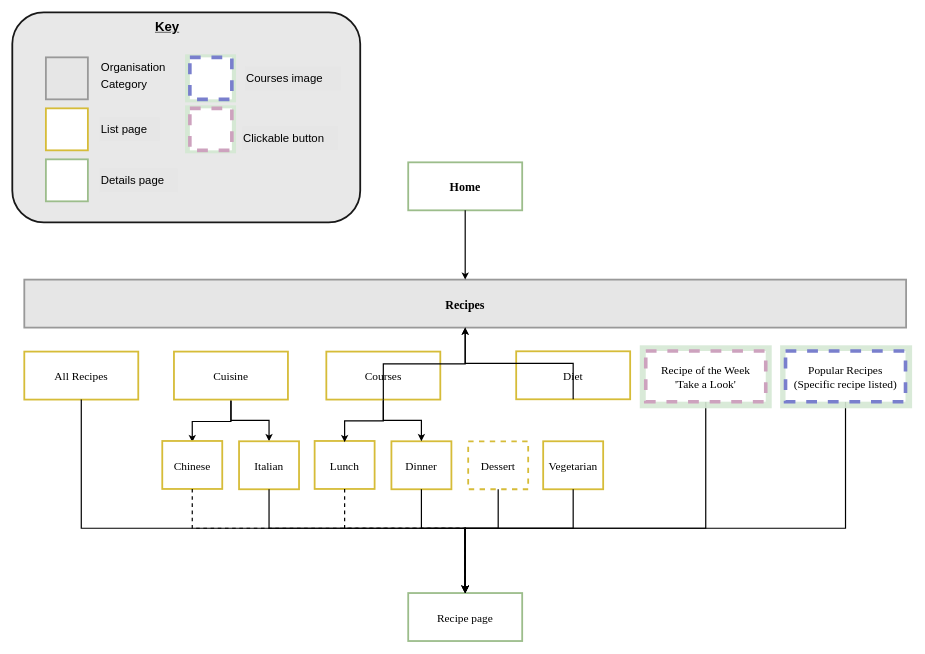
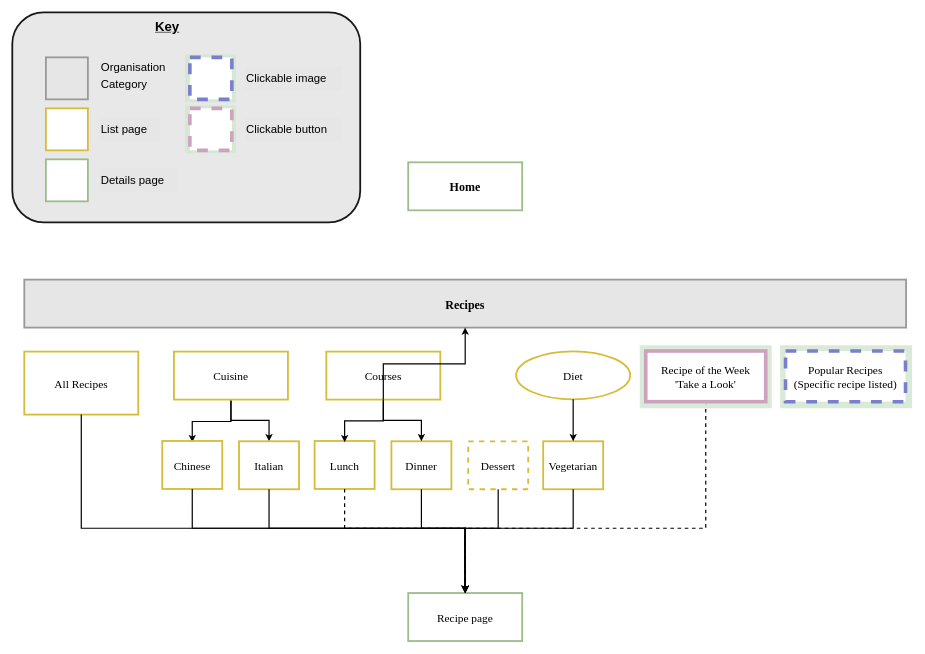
- <mxCell id="51" value="&lt;font style=&quot;font-size: 19px;&quot;&gt;Courses image&lt;/font&gt;" style="text;html=1;align=left;verticalAlign=middle;resizable=0;points=[];autosize=1;strokeColor=none;fillColor=#E6E6E6;fontSize=22;fontColor=#000000;container=0;" vertex="1" parent="37"><mxGeometry x="388" y="90" width="160" height="40" as="geometry" /></mxCell>
+ <mxCell id="51" value="&lt;font style=&quot;font-size: 19px;&quot;&gt;Clickable image&lt;/font&gt;" style="text;html=1;align=left;verticalAlign=middle;resizable=0;points=[];autosize=1;strokeColor=none;fillColor=#E6E6E6;fontSize=22;fontColor=#000000;container=0;" vertex="1" parent="37"><mxGeometry x="388" y="90" width="160" height="40" as="geometry" /></mxCell>
- <mxCell id="48" value="&lt;font style=&quot;font-size: 19px;&quot;&gt;Clickable button&lt;/font&gt;" style="text;html=1;align=left;verticalAlign=middle;resizable=0;points=[];autosize=1;strokeColor=none;fillColor=#E6E6E6;fontSize=22;fontColor=#000000;container=0;" vertex="1" parent="37"><mxGeometry x="383" y="190" width="160" height="40" as="geometry" /></mxCell>
+ <mxCell id="48" value="&lt;font style=&quot;font-size: 19px;&quot;&gt;Clickable button&lt;/font&gt;" style="text;html=1;align=left;verticalAlign=middle;resizable=0;points=[];autosize=1;strokeColor=none;fillColor=#E6E6E6;fontSize=22;fontColor=#000000;container=0;" vertex="1" parent="37"><mxGeometry x="388" y="175" width="160" height="40" as="geometry" /></mxCell>
- <mxCell id="4" value="" style="edgeStyle=elbowEdgeStyle;elbow=vertical;strokeWidth=2;rounded=0;entryX=0.5;entryY=0;entryDx=0;entryDy=0;" edge="1" parent="1" source="2" target="3"><mxGeometry x="-23" y="135.5" width="100" height="100" as="geometry"><mxPoint x="257" y="425.5" as="sourcePoint" /><mxPoint x="970" y="400" as="targetPoint" /><Array as="points"><mxPoint x="1150" y="390" /></Array></mxGeometry></mxCell>
- <mxCell id="14" value="" style="edgeStyle=elbowEdgeStyle;elbow=vertical;strokeWidth=2;rounded=0;exitX=0.5;exitY=1;exitDx=0;exitDy=0;" edge="1" parent="1" source="12" target="3"><mxGeometry x="27" y="185.5" width="100" height="100" as="geometry"><mxPoint x="384.5" y="675.5" as="sourcePoint" /><mxPoint x="576" y="713" as="targetPoint" /></mxGeometry></mxCell>
+ <mxCell id="14" value="" style="edgeStyle=elbowEdgeStyle;elbow=vertical;strokeWidth=2;rounded=0;entryX=0.5;entryY=0;entryDx=0;entryDy=0;exitX=0.5;exitY=1;exitDx=0;exitDy=0;" edge="1" parent="1" source="12" target="13"><mxGeometry x="27" y="185.5" width="100" height="100" as="geometry"><mxPoint x="384.5" y="675.5" as="sourcePoint" /><mxPoint x="576" y="713" as="targetPoint" /></mxGeometry></mxCell>
- <mxCell id="12" value="Diet" style="rounded=0;fillColor=#FFFFFF;gradientColor=none;strokeColor=#D6BC38;fontColor=#000000;fontStyle=0;fontFamily=Tahoma;fontSize=19;strokeWidth=3;" vertex="1" parent="1"><mxGeometry x="860" y="585" width="190" height="80" as="geometry" /></mxCell>
+ <mxCell id="12" value="Diet" style="ellipse;fillColor=#FFFFFF;gradientColor=none;strokeColor=#D6BC38;fontColor=#000000;fontStyle=0;fontFamily=Tahoma;fontSize=19;strokeWidth=3;" vertex="1" parent="1"><mxGeometry x="860" y="585" width="190" height="80" as="geometry" /></mxCell>
- <mxCell id="20" value="All Recipes" style="rounded=0;fillColor=#FFFFFF;gradientColor=none;strokeColor=#D6BC38;fontColor=#000000;fontStyle=0;fontFamily=Tahoma;fontSize=19;strokeWidth=3;" vertex="1" parent="1"><mxGeometry x="40" y="585.5" width="190" height="80" as="geometry" /></mxCell>
+ <mxCell id="20" value="All Recipes" style="rounded=0;fillColor=#FFFFFF;gradientColor=none;strokeColor=#D6BC38;fontColor=#000000;fontStyle=0;fontFamily=Tahoma;fontSize=19;strokeWidth=3;" vertex="1" parent="1"><mxGeometry x="40" y="585.5" width="190" height="105" as="geometry" /></mxCell>
- <mxCell id="36" value="Recipe of the Week&#10;'Take a Look'" style="rounded=0;fillColor=#FFFFFF;gradientColor=none;strokeColor=#CDA2BE;fontColor=#000000;fontStyle=0;fontFamily=Tahoma;fontSize=19;strokeWidth=6;dashed=1;" vertex="1" parent="34"><mxGeometry x="10.0" y="9.5" width="200" height="84.5" as="geometry" /></mxCell>
+ <mxCell id="36" value="Recipe of the Week&#10;'Take a Look'" style="rounded=0;fillColor=#FFFFFF;gradientColor=none;strokeColor=#CDA2BE;fontColor=#000000;fontStyle=0;fontFamily=Tahoma;fontSize=19;strokeWidth=6;dashed=0;" vertex="1" parent="34"><mxGeometry x="10.0" y="9.5" width="200" height="84.5" as="geometry" /></mxCell>
- <mxCell id="29" value="" style="edgeStyle=elbowEdgeStyle;elbow=vertical;strokeWidth=2;rounded=0;entryX=0.5;entryY=0;entryDx=0;entryDy=0;exitX=0.5;exitY=1;exitDx=0;exitDy=0;" edge="1" parent="1" source="36" target="15"><mxGeometry x="252" y="186" width="100" height="100" as="geometry"><mxPoint x="609.5" y="676" as="sourcePoint" /><mxPoint x="1180" y="721.5" as="targetPoint" /><Array as="points"><mxPoint x="920" y="880" /></Array></mxGeometry></mxCell>
+ <mxCell id="29" value="" style="edgeStyle=elbowEdgeStyle;elbow=vertical;strokeWidth=2;rounded=0;entryX=0.5;entryY=0;entryDx=0;entryDy=0;exitX=0.5;exitY=1;exitDx=0;exitDy=0;dashed=1;" edge="1" parent="1" source="36" target="15"><mxGeometry x="252" y="186" width="100" height="100" as="geometry"><mxPoint x="609.5" y="676" as="sourcePoint" /><mxPoint x="1180" y="721.5" as="targetPoint" /><Array as="points"><mxPoint x="920" y="880" /></Array></mxGeometry></mxCell>
- <mxCell id="28" value="" style="edgeStyle=elbowEdgeStyle;elbow=vertical;strokeWidth=2;rounded=0;entryX=0.5;entryY=0;entryDx=0;entryDy=0;exitX=0.5;exitY=1;exitDx=0;exitDy=0;dashed=1;" edge="1" parent="1" source="26" target="15"><mxGeometry x="-187" y="243.5" width="100" height="100" as="geometry"><mxPoint x="458" y="811" as="sourcePoint" /><mxPoint x="381" y="960" as="targetPoint" /><Array as="points"><mxPoint x="670" y="880" /></Array></mxGeometry></mxCell>
+ <mxCell id="28" value="" style="edgeStyle=elbowEdgeStyle;elbow=vertical;strokeWidth=2;rounded=0;entryX=0.5;entryY=0;entryDx=0;entryDy=0;exitX=0.5;exitY=1;exitDx=0;exitDy=0;" edge="1" parent="1" source="26" target="15"><mxGeometry x="-187" y="243.5" width="100" height="100" as="geometry"><mxPoint x="458" y="811" as="sourcePoint" /><mxPoint x="381" y="960" as="targetPoint" /><Array as="points"><mxPoint x="670" y="880" /></Array></mxGeometry></mxCell>
- <mxCell id="30" value="" style="edgeStyle=elbowEdgeStyle;elbow=vertical;strokeWidth=2;rounded=0;entryX=0.5;entryY=0;entryDx=0;entryDy=0;exitX=0.5;exitY=1;exitDx=0;exitDy=0;" edge="1" parent="1" source="33" target="15"><mxGeometry x="477" y="186" width="100" height="100" as="geometry"><mxPoint x="834.5" y="676" as="sourcePoint" /><mxPoint x="860" y="960" as="targetPoint" /><Array as="points"><mxPoint x="1145" y="880" /></Array></mxGeometry></mxCell>
